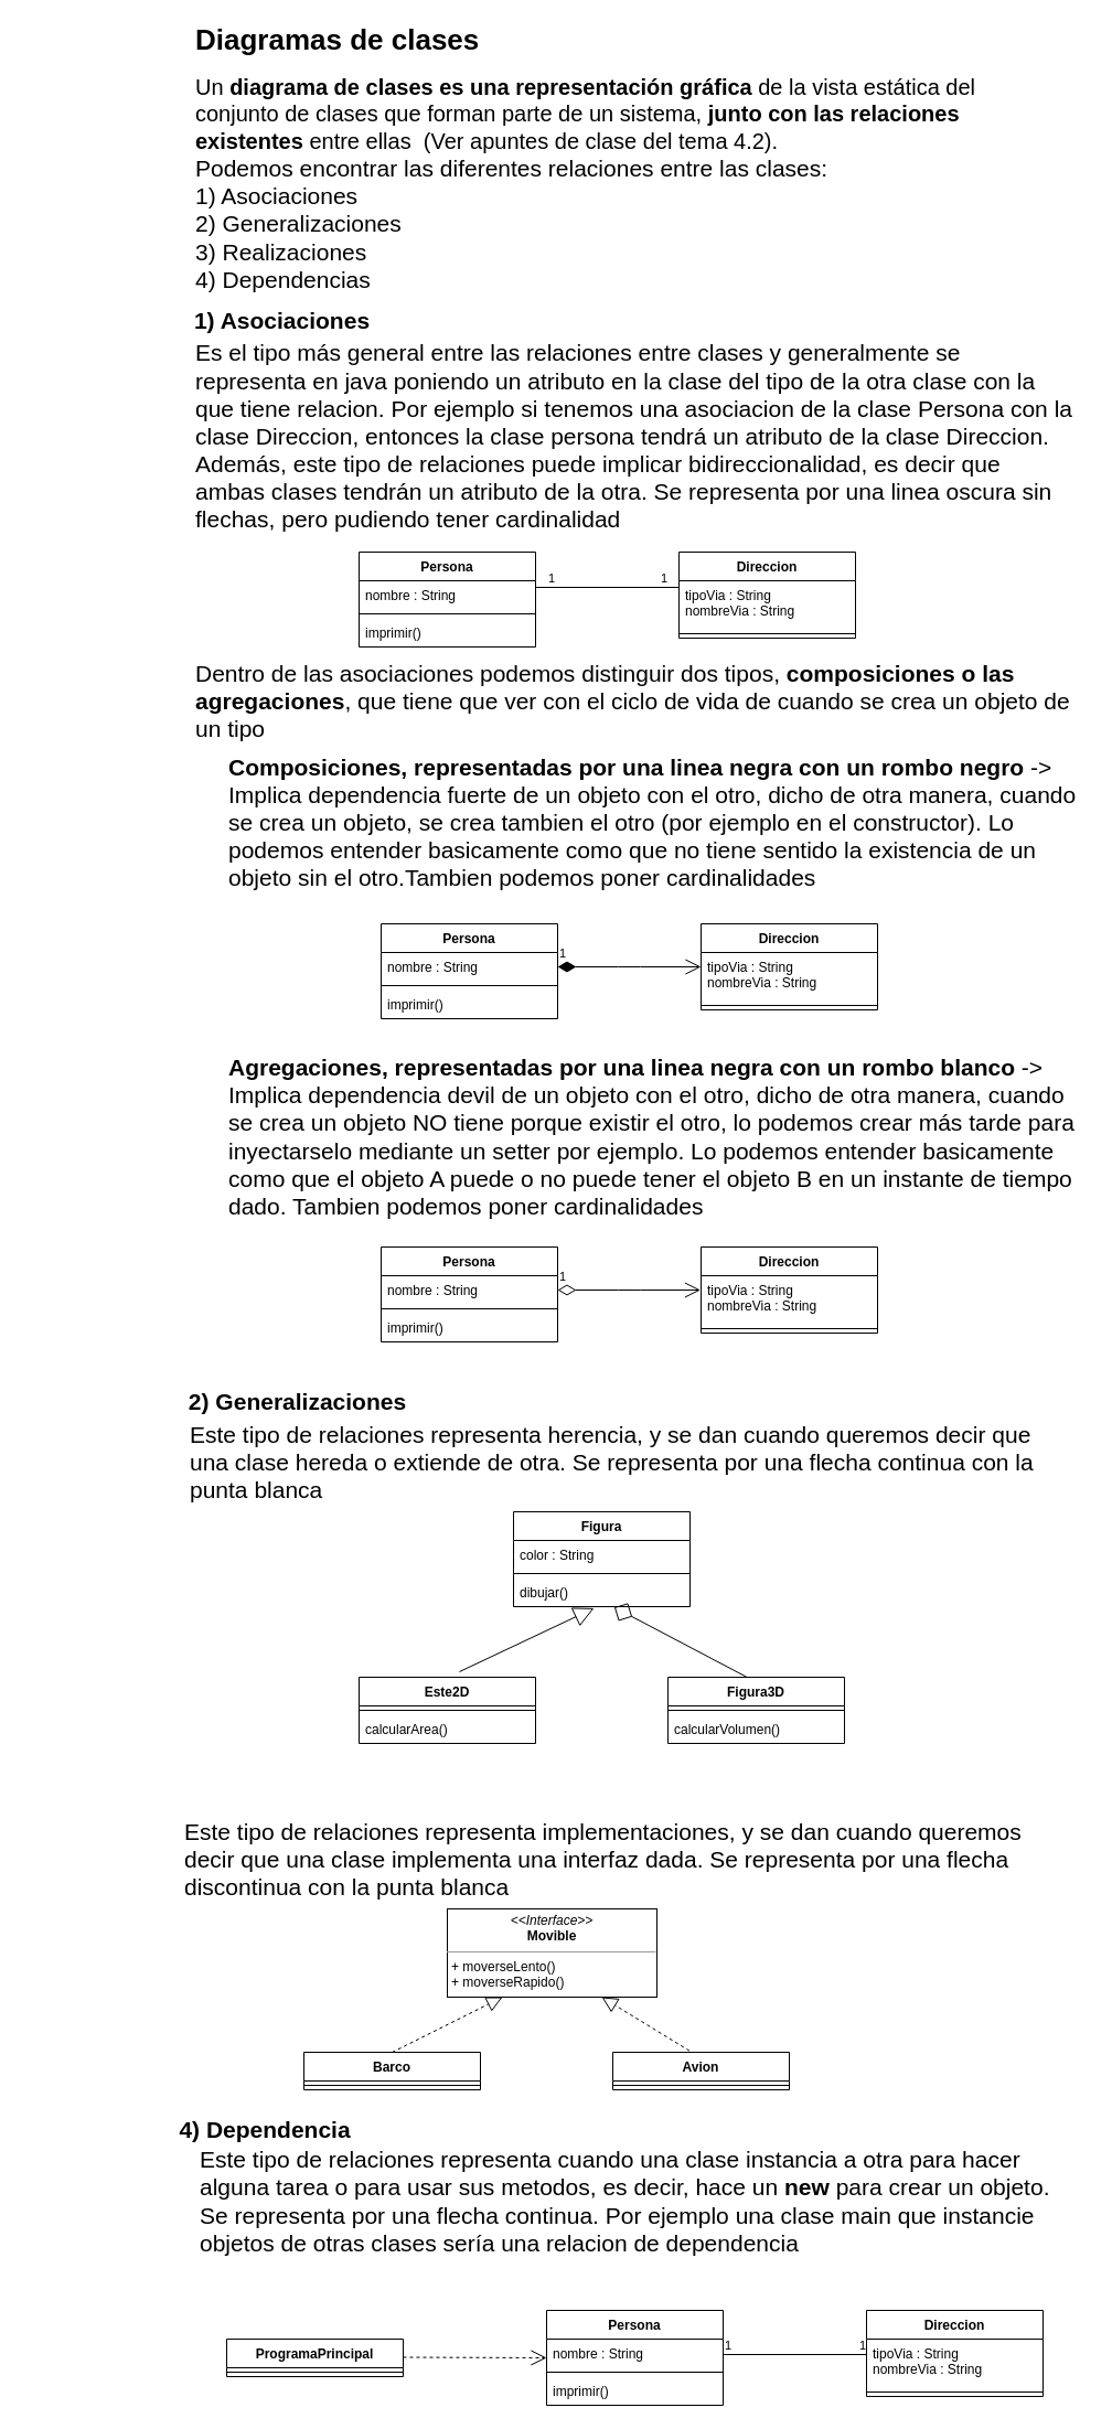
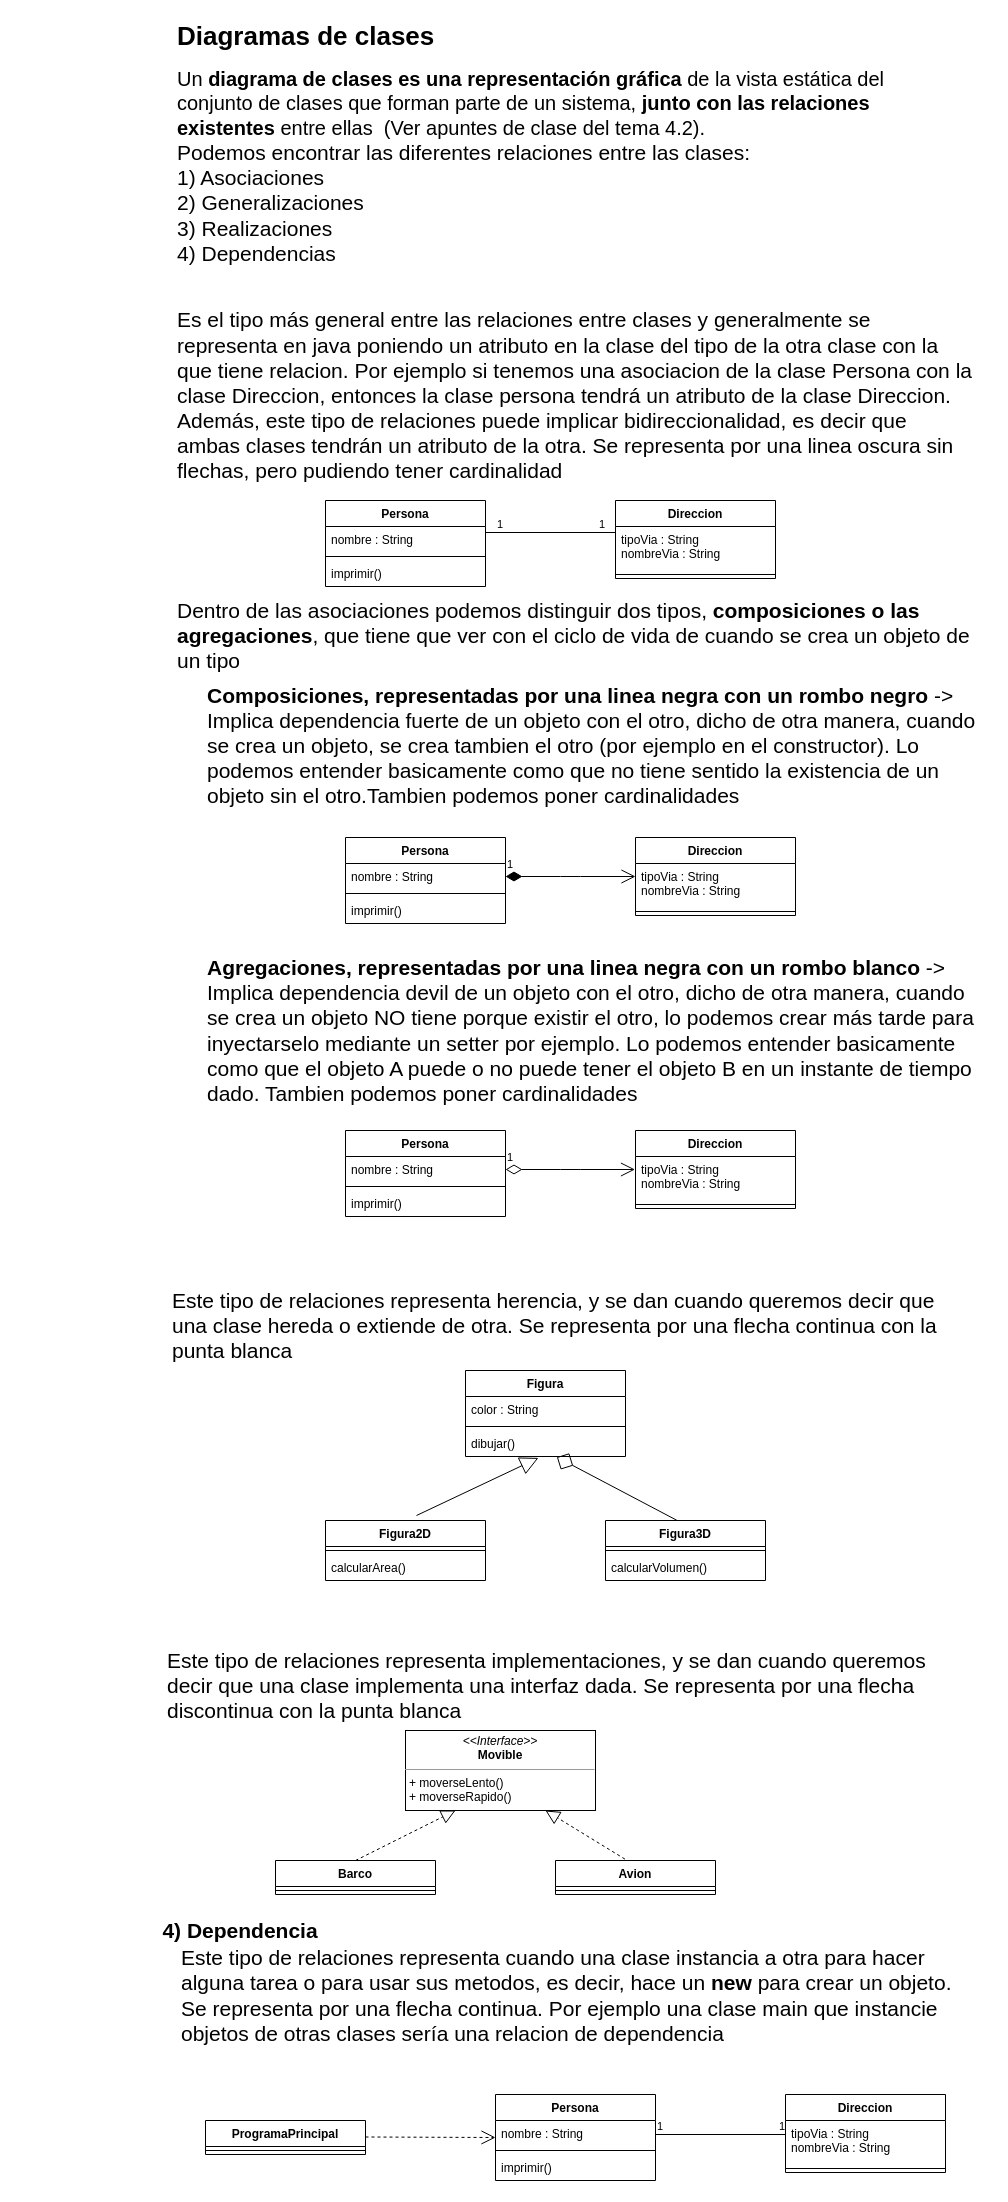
- <mxCell id="4" value="&lt;font style=&quot;font-size: 21px&quot;&gt;&lt;b&gt;1) Asociaciones&lt;/b&gt;&lt;/font&gt;" style="text;html=1;strokeColor=none;fillColor=none;align=center;verticalAlign=middle;whiteSpace=wrap;rounded=0;" parent="1" vertex="1"><mxGeometry x="140.5" y="280" width="229" height="20" as="geometry" /></mxCell>
- <mxCell id="35" value="&lt;font style=&quot;font-size: 21px&quot;&gt;&lt;b&gt;2) Generalizaciones&lt;/b&gt;&lt;/font&gt;" style="text;html=1;strokeColor=none;fillColor=none;align=center;verticalAlign=middle;whiteSpace=wrap;rounded=0;" parent="1" vertex="1"><mxGeometry x="155" y="1260" width="229" height="20" as="geometry" /></mxCell>
- <mxCell id="41" value="Este2D" style="swimlane;fontStyle=1;align=center;verticalAlign=top;childLayout=stackLayout;horizontal=1;startSize=26;horizontalStack=0;resizeParent=1;resizeParentMax=0;resizeLast=0;collapsible=1;marginBottom=0;" parent="1" vertex="1"><mxGeometry x="325" y="1520" width="160" height="60" as="geometry" /></mxCell>
+ <mxCell id="41" value="Figura2D" style="swimlane;fontStyle=1;align=center;verticalAlign=top;childLayout=stackLayout;horizontal=1;startSize=26;horizontalStack=0;resizeParent=1;resizeParentMax=0;resizeLast=0;collapsible=1;marginBottom=0;" parent="1" vertex="1"><mxGeometry x="325" y="1520" width="160" height="60" as="geometry" /></mxCell>
